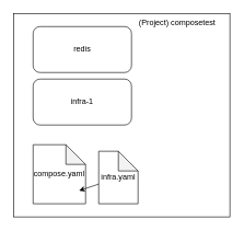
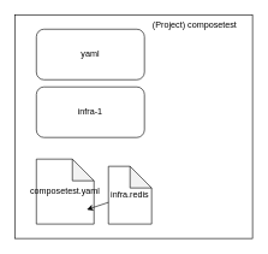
- <mxCell id="4" value="redis" style="rounded=1;whiteSpace=wrap;html=1;" vertex="1" parent="1"><mxGeometry x="50" y="40" width="150" height="70" as="geometry" /></mxCell>
+ <mxCell id="4" value="yaml" style="rounded=1;whiteSpace=wrap;html=1;" vertex="1" parent="1"><mxGeometry x="50" y="40" width="150" height="70" as="geometry" /></mxCell>
- <mxCell id="6" value="compose.yaml" style="shape=note;whiteSpace=wrap;html=1;backgroundOutline=1;darkOpacity=0.05;" vertex="1" parent="1"><mxGeometry x="50" y="220" width="80" height="90" as="geometry" /></mxCell>
+ <mxCell id="6" value="composetest.yaml" style="shape=note;whiteSpace=wrap;html=1;backgroundOutline=1;darkOpacity=0.05;" vertex="1" parent="1"><mxGeometry x="50" y="220" width="80" height="90" as="geometry" /></mxCell>
- <mxCell id="7" value="infra.yaml" style="shape=note;whiteSpace=wrap;html=1;backgroundOutline=1;darkOpacity=0.05;" vertex="1" parent="1"><mxGeometry x="150" y="230" width="60" height="80" as="geometry" /></mxCell>
+ <mxCell id="7" value="infra.redis" style="shape=note;whiteSpace=wrap;html=1;backgroundOutline=1;darkOpacity=0.05;" vertex="1" parent="1"><mxGeometry x="150" y="230" width="60" height="80" as="geometry" /></mxCell>
